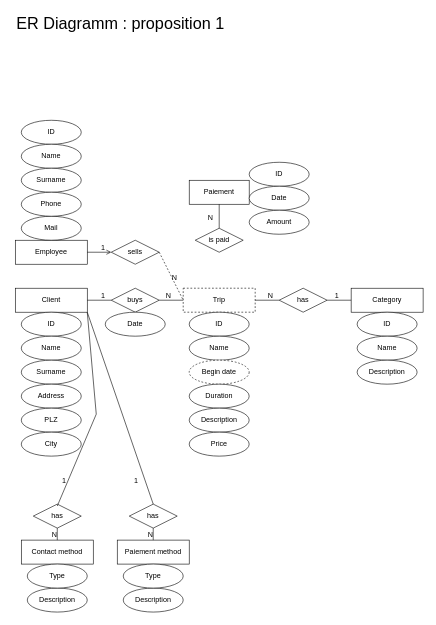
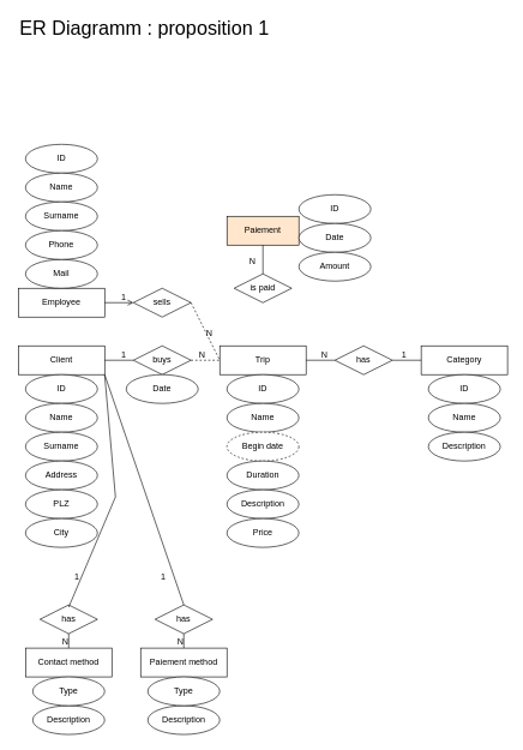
- <mxCell id="43" value="Paiement" style="whiteSpace=wrap;html=1;align=center;" parent="1" vertex="1"><mxGeometry x="315" y="300" width="100" height="40" as="geometry" /></mxCell>
+ <mxCell id="43" value="Paiement" style="whiteSpace=wrap;html=1;align=center;fillColor=#ffe6cc;" parent="1" vertex="1"><mxGeometry x="315" y="300" width="100" height="40" as="geometry" /></mxCell>
- <mxCell id="10" value="" style="endArrow=none;html=1;rounded=0;exitX=1;exitY=0.5;exitDx=0;exitDy=0;entryX=0;entryY=0.5;entryDx=0;entryDy=0;" parent="1" source="7" target="3" edge="1"><mxGeometry relative="1" as="geometry"><mxPoint x="245" y="700" as="sourcePoint" /><mxPoint x="405" y="700" as="targetPoint" /></mxGeometry></mxCell>
+ <mxCell id="10" value="" style="endArrow=none;html=1;rounded=0;exitX=1;exitY=0.5;exitDx=0;exitDy=0;entryX=0;entryY=0.5;entryDx=0;entryDy=0;dashed=1;" parent="1" source="7" target="3" edge="1"><mxGeometry relative="1" as="geometry"><mxPoint x="245" y="700" as="sourcePoint" /><mxPoint x="405" y="700" as="targetPoint" /></mxGeometry></mxCell>
- <mxCell id="3" value="Trip" style="whiteSpace=wrap;html=1;align=center;dashed=1;" parent="1" vertex="1"><mxGeometry x="305" y="480" width="120" height="40" as="geometry" /></mxCell>
+ <mxCell id="3" value="Trip" style="whiteSpace=wrap;html=1;align=center;" parent="1" vertex="1"><mxGeometry x="305" y="480" width="120" height="40" as="geometry" /></mxCell>
